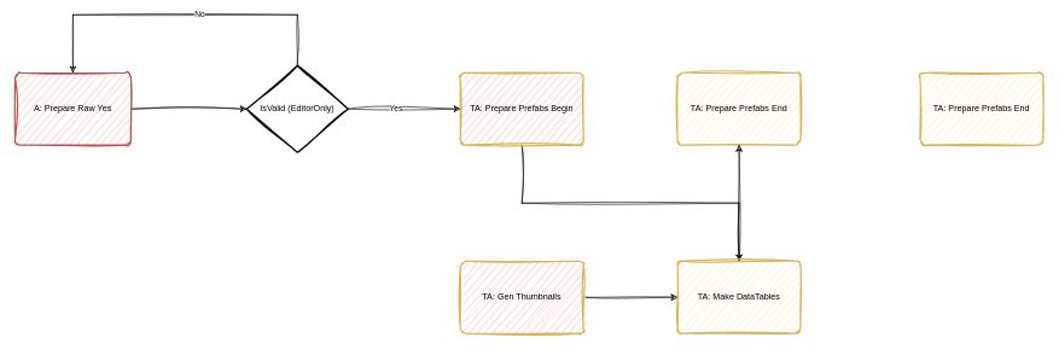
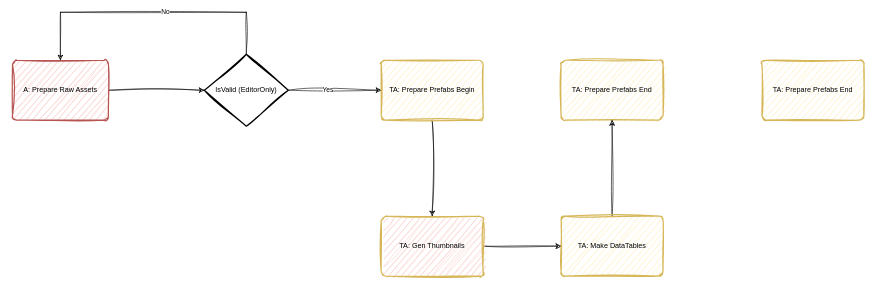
- <mxCell id="8" value="A: Prepare Raw Yes" style="rounded=1;whiteSpace=wrap;html=1;absoluteArcSize=1;arcSize=14;strokeWidth=2;sketch=1;curveFitting=1;jiggle=2;fillColor=#f8cecc;strokeColor=#b85450;" vertex="1" parent="1"><mxGeometry x="20" y="100" width="160" height="100" as="geometry" /></mxCell>
+ <mxCell id="8" value="A: Prepare Raw Assets" style="rounded=1;whiteSpace=wrap;html=1;absoluteArcSize=1;arcSize=14;strokeWidth=2;sketch=1;curveFitting=1;jiggle=2;fillColor=#f8cecc;strokeColor=#b85450;" vertex="1" parent="1"><mxGeometry x="20" y="100" width="160" height="100" as="geometry" /></mxCell>
- <mxCell id="10" value="TA: Prepare Prefabs Begin" style="rounded=1;whiteSpace=wrap;html=1;absoluteArcSize=1;arcSize=14;strokeWidth=2;sketch=1;curveFitting=1;jiggle=2;fillColor=#f8cecc;strokeColor=#d6b656;" vertex="1" parent="1"><mxGeometry x="635" y="100" width="170" height="100" as="geometry" /></mxCell>
+ <mxCell id="10" value="TA: Prepare Prefabs Begin" style="rounded=1;whiteSpace=wrap;html=1;absoluteArcSize=1;arcSize=14;strokeWidth=2;sketch=1;curveFitting=1;jiggle=2;fillColor=#fff2cc;strokeColor=#d6b656;" vertex="1" parent="1"><mxGeometry x="635" y="100" width="170" height="100" as="geometry" /></mxCell>
- <mxCell id="9" style="edgeStyle=orthogonalEdgeStyle;rounded=0;orthogonalLoop=1;jettySize=auto;html=1;exitX=0.5;exitY=1;exitDx=0;exitDy=0;sketch=1;curveFitting=1;jiggle=2;" edge="1" parent="1" source="10" target="15"><mxGeometry relative="1" as="geometry" /></mxCell>
+ <mxCell id="9" style="edgeStyle=orthogonalEdgeStyle;rounded=0;orthogonalLoop=1;jettySize=auto;html=1;exitX=0.5;exitY=1;exitDx=0;exitDy=0;entryX=0.5;entryY=0;entryDx=0;entryDy=0;sketch=1;curveFitting=1;jiggle=2;" edge="1" parent="1" source="10" target="12"><mxGeometry relative="1" as="geometry" /></mxCell>
